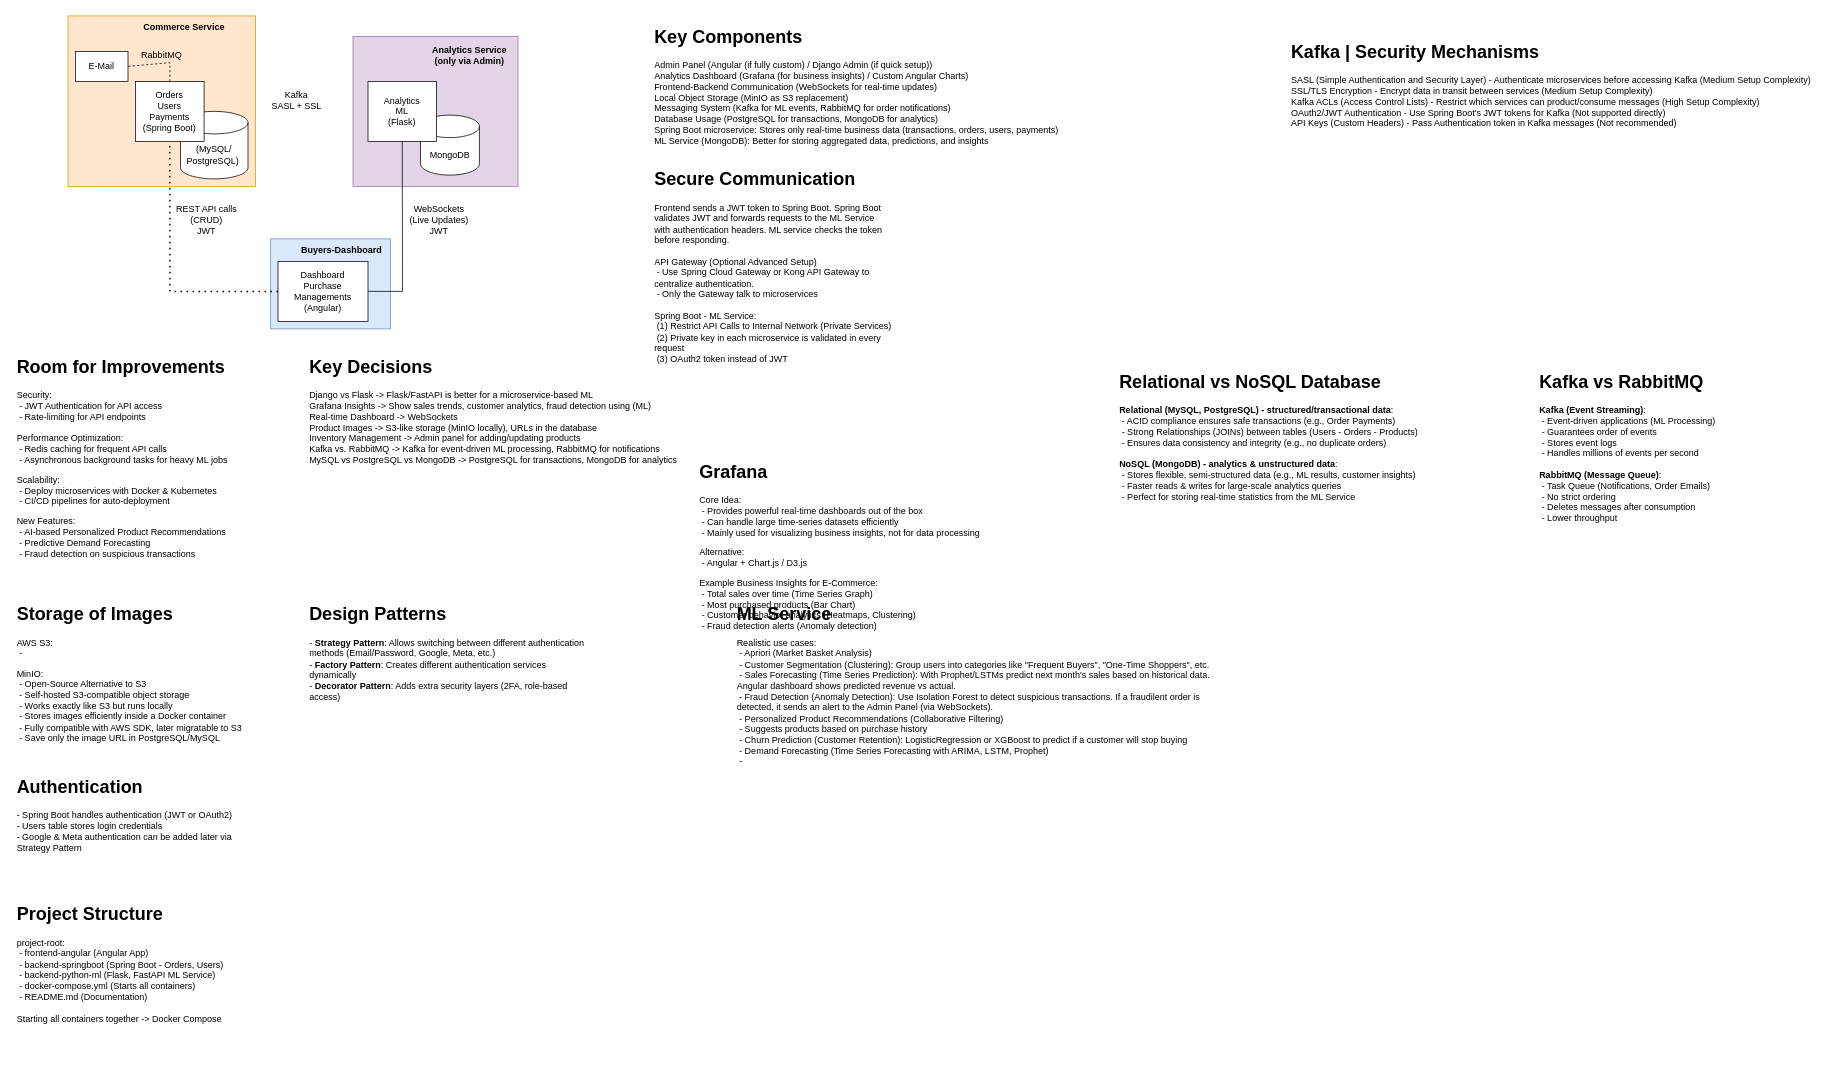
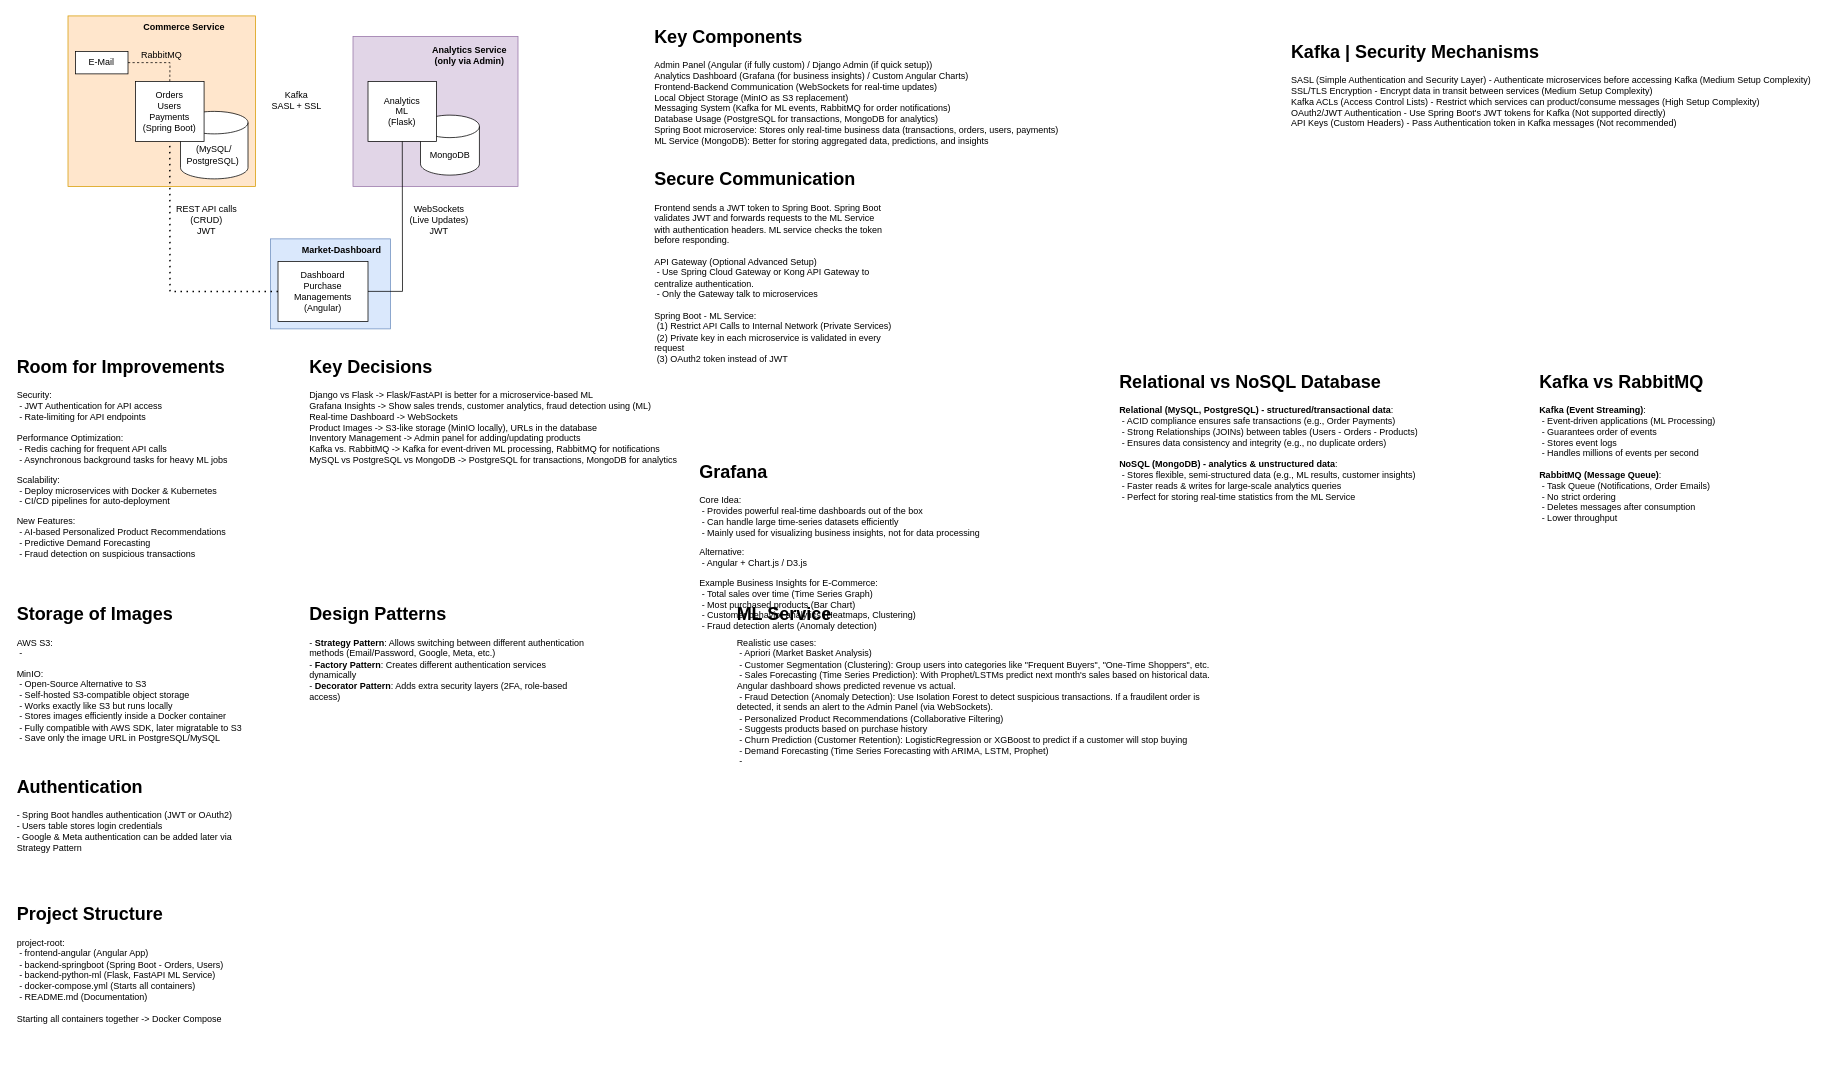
- <mxCell id="25" value="E-Mail" style="rounded=0;whiteSpace=wrap;html=1;" vertex="1" parent="1"><mxGeometry x="100" y="68" width="70" height="40" as="geometry" /></mxCell>
+ <mxCell id="25" value="E-Mail" style="rounded=0;whiteSpace=wrap;html=1;" vertex="1" parent="1"><mxGeometry x="100" y="68" width="70" height="30" as="geometry" /></mxCell>
- <mxCell id="34" value="&lt;b&gt;Buyers-Dashboard&lt;/b&gt;" style="text;html=1;align=center;verticalAlign=middle;whiteSpace=wrap;rounded=0;" vertex="1" parent="1"><mxGeometry x="390" y="318" width="130" height="30" as="geometry" /></mxCell>
+ <mxCell id="34" value="&lt;b&gt;Market-Dashboard&lt;/b&gt;" style="text;html=1;align=center;verticalAlign=middle;whiteSpace=wrap;rounded=0;" vertex="1" parent="1"><mxGeometry x="390" y="318" width="130" height="30" as="geometry" /></mxCell>
